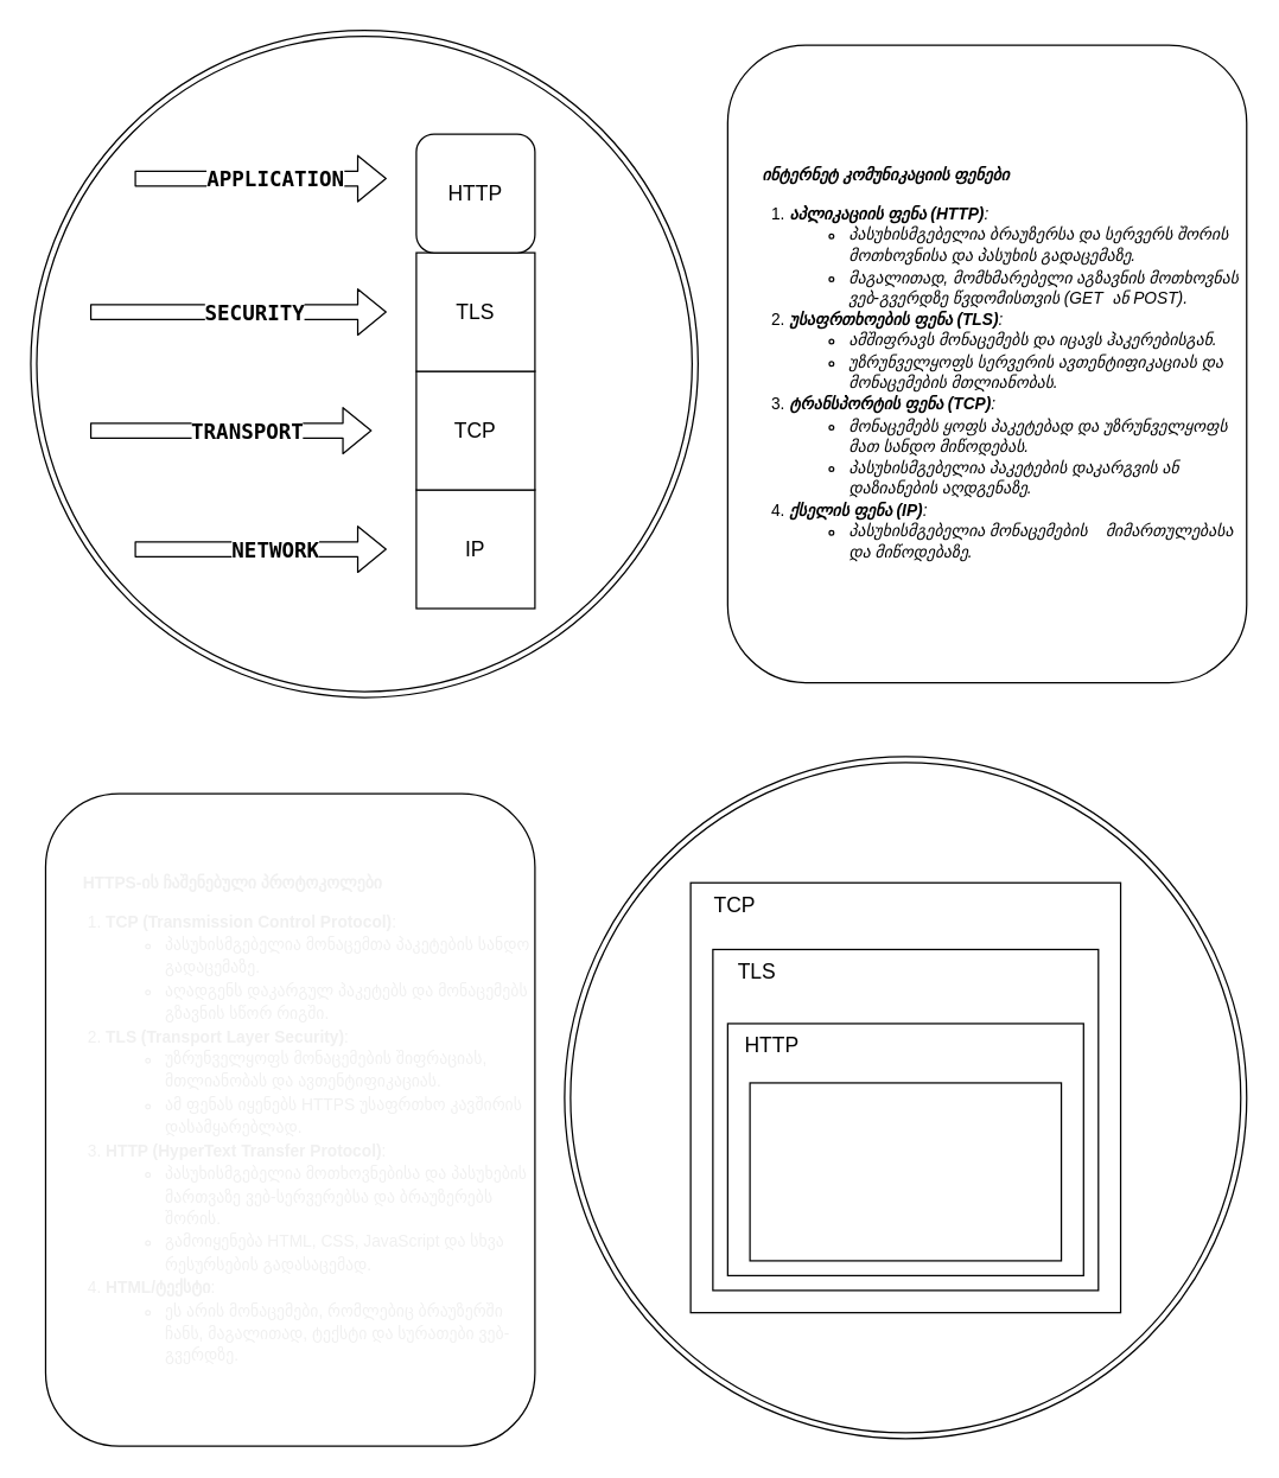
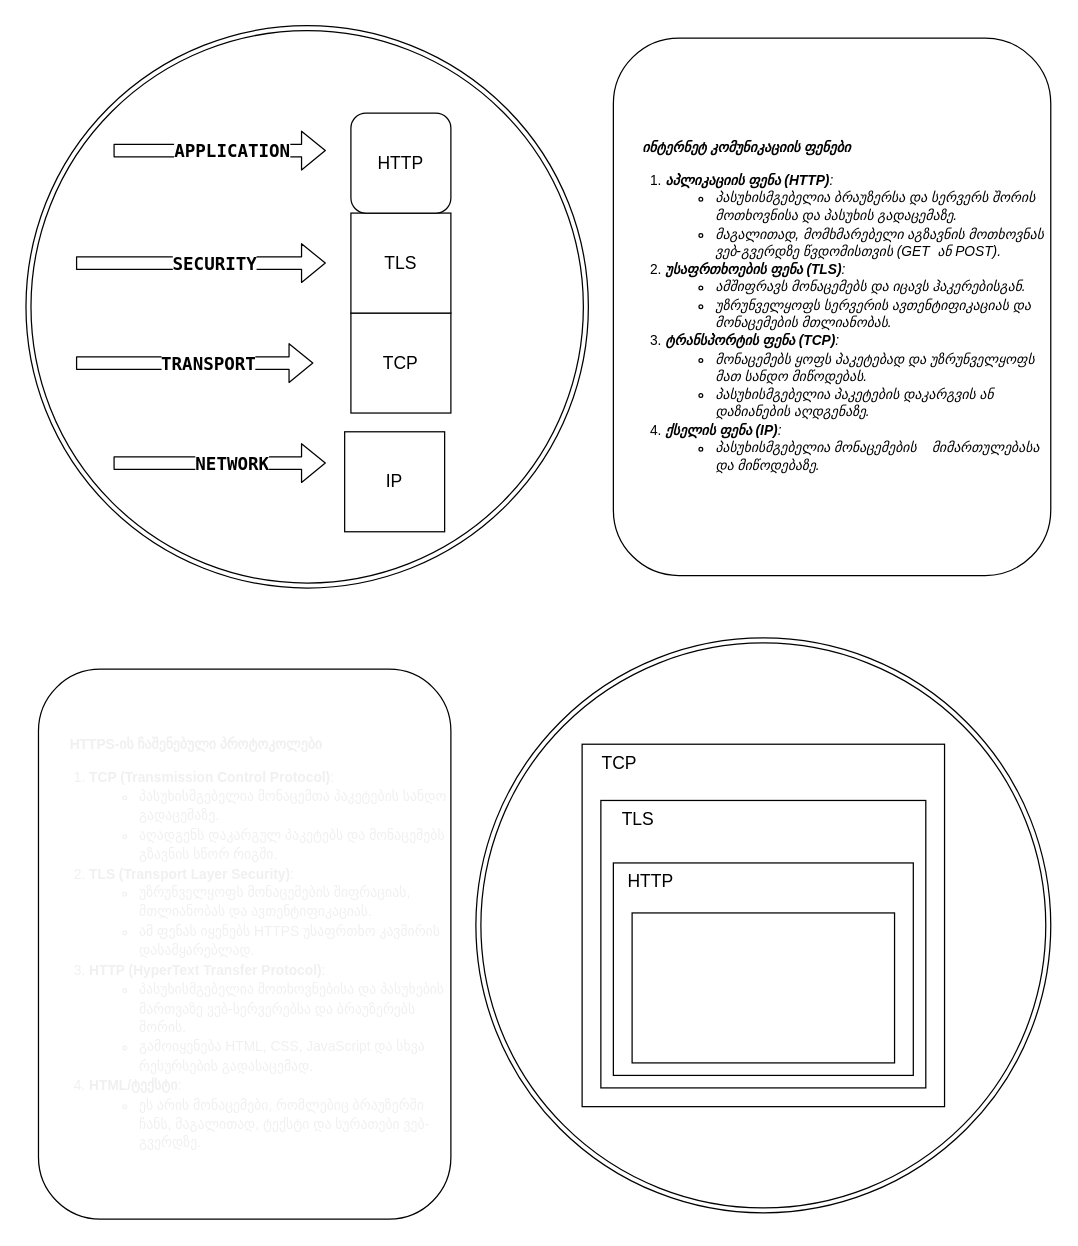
- <mxCell id="11" value="IP" style="whiteSpace=wrap;html=1;aspect=fixed;fontSize=14;" vertex="1" parent="1"><mxGeometry x="280" y="330" width="80" height="80" as="geometry" /></mxCell>
+ <mxCell id="11" value="IP" style="whiteSpace=wrap;html=1;aspect=fixed;fontSize=14;" vertex="1" parent="1"><mxGeometry x="275" y="345" width="80" height="80" as="geometry" /></mxCell>
